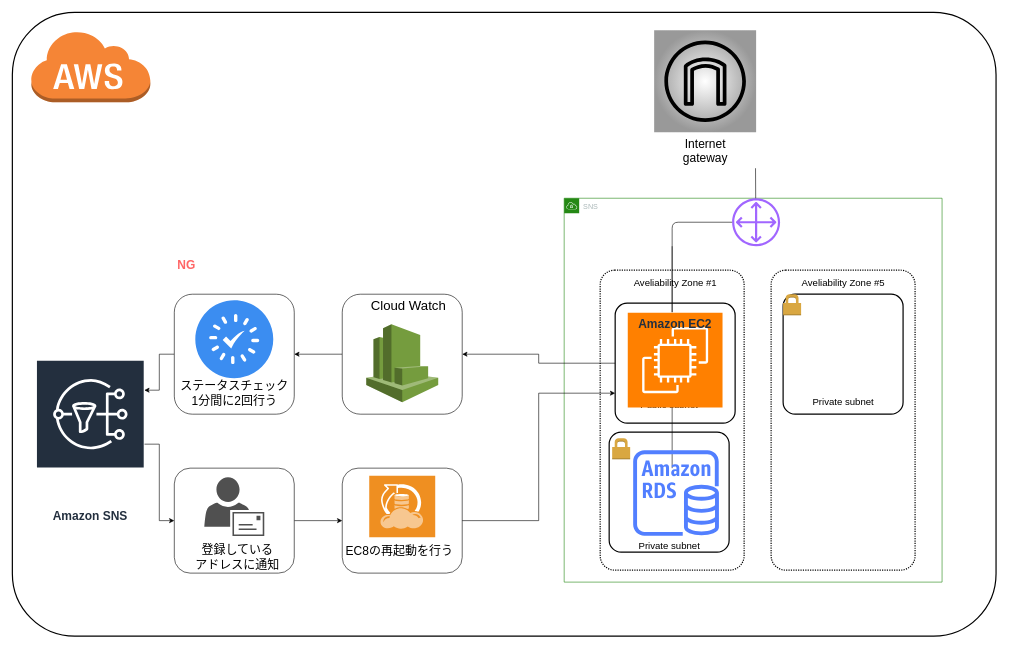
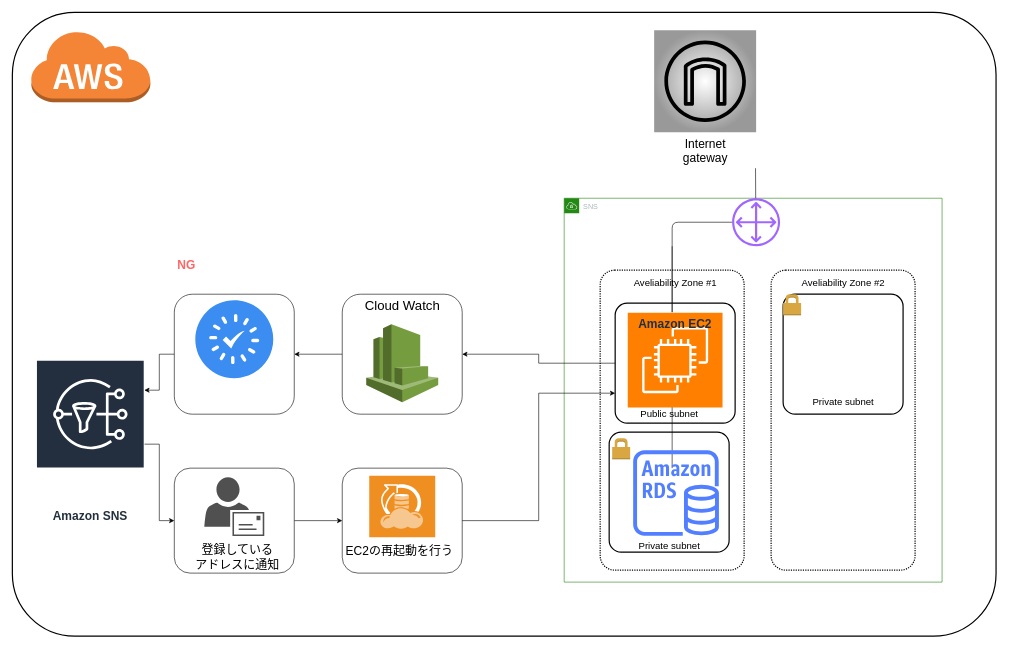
- <mxCell id="29" value="Aveliability Zone #5" style="text;html=1;resizable=0;autosize=1;align=center;verticalAlign=middle;points=[];fillColor=none;strokeColor=none;rounded=0;fontSize=16;" parent="1" vertex="1"><mxGeometry x="1330" y="460" width="150" height="20" as="geometry" /></mxCell>
+ <mxCell id="29" value="Aveliability Zone #2" style="text;html=1;resizable=0;autosize=1;align=center;verticalAlign=middle;points=[];fillColor=none;strokeColor=none;rounded=0;fontSize=16;" parent="1" vertex="1"><mxGeometry x="1330" y="460" width="150" height="20" as="geometry" /></mxCell>
- <mxCell id="31" value="Cloud Watch" style="text;html=1;resizable=0;autosize=1;align=center;verticalAlign=middle;points=[];fillColor=none;strokeColor=none;rounded=0;fontSize=22;" parent="1" vertex="1"><mxGeometry x="610" y="495" width="140" height="30" as="geometry" /></mxCell>
+ <mxCell id="31" value="Cloud Watch" style="text;html=1;resizable=0;autosize=1;align=center;verticalAlign=middle;points=[];fillColor=none;strokeColor=none;rounded=0;fontSize=22;" parent="1" vertex="1"><mxGeometry x="600" y="495" width="140" height="30" as="geometry" /></mxCell>
- <mxCell id="33" value="ステータスチェック&lt;br style=&quot;font-size: 20px;&quot;&gt;1分間に2回行う" style="text;html=1;resizable=0;autosize=1;align=center;verticalAlign=middle;points=[];fillColor=none;strokeColor=none;rounded=0;fontSize=20;" parent="1" vertex="1"><mxGeometry x="290" y="630" width="200" height="50" as="geometry" /></mxCell>
- <mxCell id="17" value="Public subnet" style="text;html=1;resizable=0;autosize=1;align=center;verticalAlign=middle;points=[];fillColor=none;strokeColor=none;rounded=0;fontSize=16;" parent="1" vertex="1"><mxGeometry x="1060" y="665" width="110" height="20" as="geometry" /></mxCell>
+ <mxCell id="17" value="Public subnet" style="text;html=1;resizable=0;autosize=1;align=center;verticalAlign=middle;points=[];fillColor=none;strokeColor=none;rounded=0;fontSize=16;" parent="1" vertex="1"><mxGeometry x="1060" y="680" width="110" height="20" as="geometry" /></mxCell>
- <mxCell id="38" value="&lt;font color=&quot;#000000&quot;&gt;EC8の再起動を行う&lt;/font&gt;" style="text;html=1;resizable=0;autosize=1;align=center;verticalAlign=middle;points=[];fillColor=none;strokeColor=none;rounded=0;fontSize=20;fontColor=#FF6666;" parent="1" vertex="1"><mxGeometry x="570" y="903" width="190" height="30" as="geometry" /></mxCell>
+ <mxCell id="38" value="&lt;font color=&quot;#000000&quot;&gt;EC2の再起動を行う&lt;/font&gt;" style="text;html=1;resizable=0;autosize=1;align=center;verticalAlign=middle;points=[];fillColor=none;strokeColor=none;rounded=0;fontSize=20;fontColor=#FF6666;" parent="1" vertex="1"><mxGeometry x="570" y="903" width="190" height="30" as="geometry" /></mxCell>
